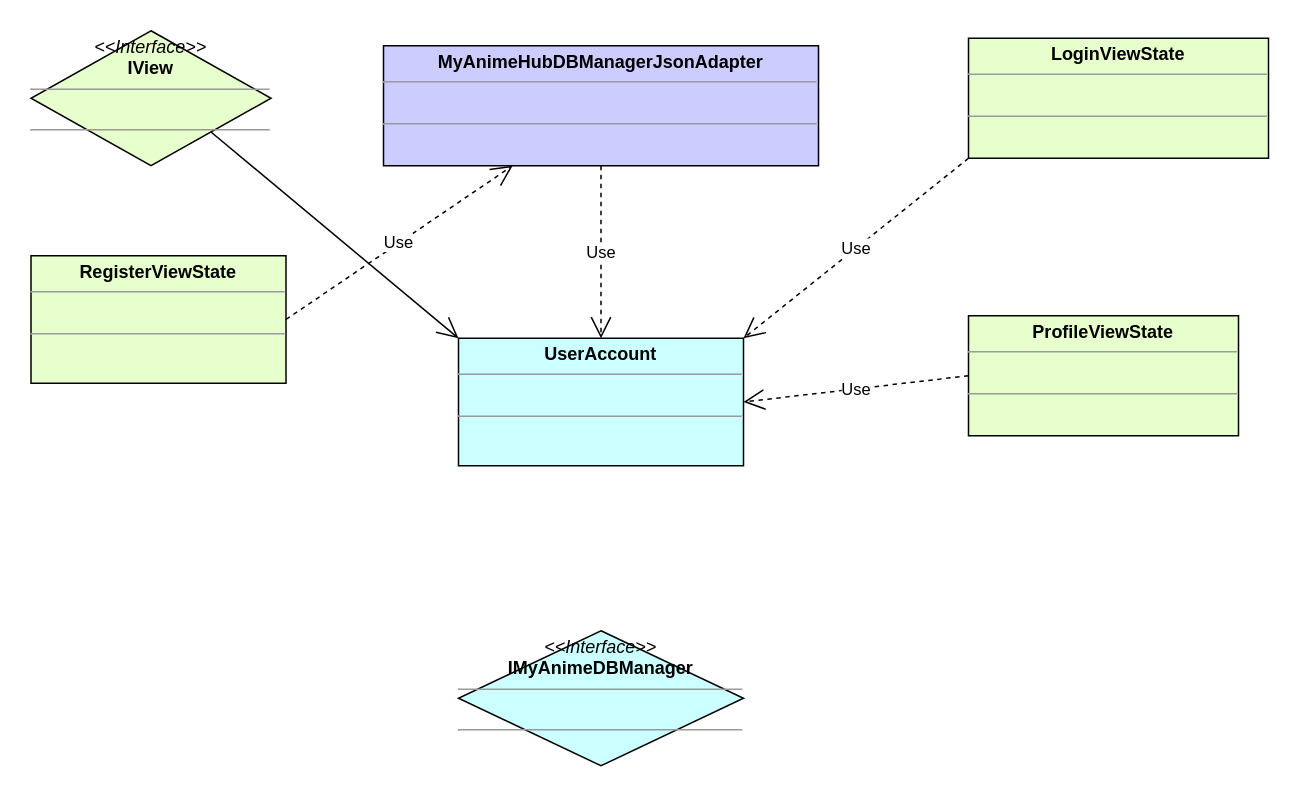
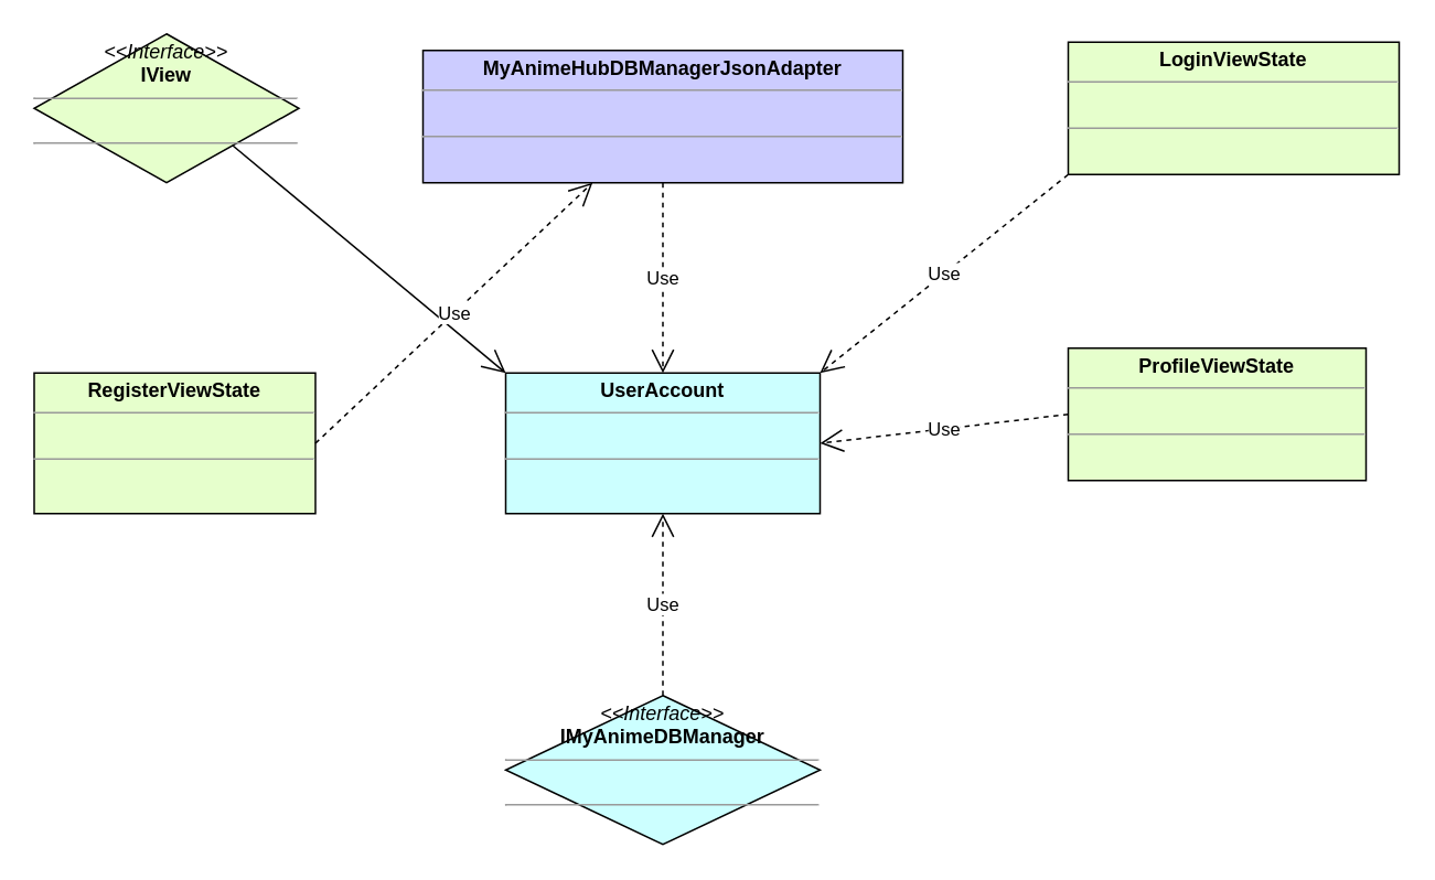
- <mxCell id="7" value="&lt;p style=&quot;margin: 0px ; margin-top: 4px ; text-align: center&quot;&gt;&lt;b&gt;RegisterViewState&lt;/b&gt;&lt;/p&gt;&lt;hr size=&quot;1&quot;&gt;&lt;p style=&quot;margin: 0px 0px 0px 4px&quot;&gt;&lt;br&gt;&lt;/p&gt;&lt;hr size=&quot;1&quot;&gt;&lt;p style=&quot;margin: 0px 0px 0px 4px&quot;&gt;&lt;br&gt;&lt;/p&gt;" style="verticalAlign=top;align=left;overflow=fill;fontSize=12;fontFamily=Helvetica;html=1;strokeColor=default;fillColor=#E6FFCC;" vertex="1" parent="1"><mxGeometry x="20" y="170" width="170" height="85" as="geometry" /></mxCell>
+ <mxCell id="7" value="&lt;p style=&quot;margin: 0px ; margin-top: 4px ; text-align: center&quot;&gt;&lt;b&gt;RegisterViewState&lt;/b&gt;&lt;/p&gt;&lt;hr size=&quot;1&quot;&gt;&lt;p style=&quot;margin: 0px 0px 0px 4px&quot;&gt;&lt;br&gt;&lt;/p&gt;&lt;hr size=&quot;1&quot;&gt;&lt;p style=&quot;margin: 0px 0px 0px 4px&quot;&gt;&lt;br&gt;&lt;/p&gt;" style="verticalAlign=top;align=left;overflow=fill;fontSize=12;fontFamily=Helvetica;html=1;strokeColor=default;fillColor=#E6FFCC;" vertex="1" parent="1"><mxGeometry x="20" y="225" width="170" height="85" as="geometry" /></mxCell>
+ <mxCell id="11" value="Use" style="endArrow=open;endSize=12;dashed=1;html=1;rounded=0;entryX=0.5;entryY=1;entryDx=0;entryDy=0;exitX=0.5;exitY=0;exitDx=0;exitDy=0;" edge="1" parent="1" source="2" target="4"><mxGeometry width="160" relative="1" as="geometry"><mxPoint x="455" y="270" as="sourcePoint" /><mxPoint x="615" y="270" as="targetPoint" /></mxGeometry></mxCell>
